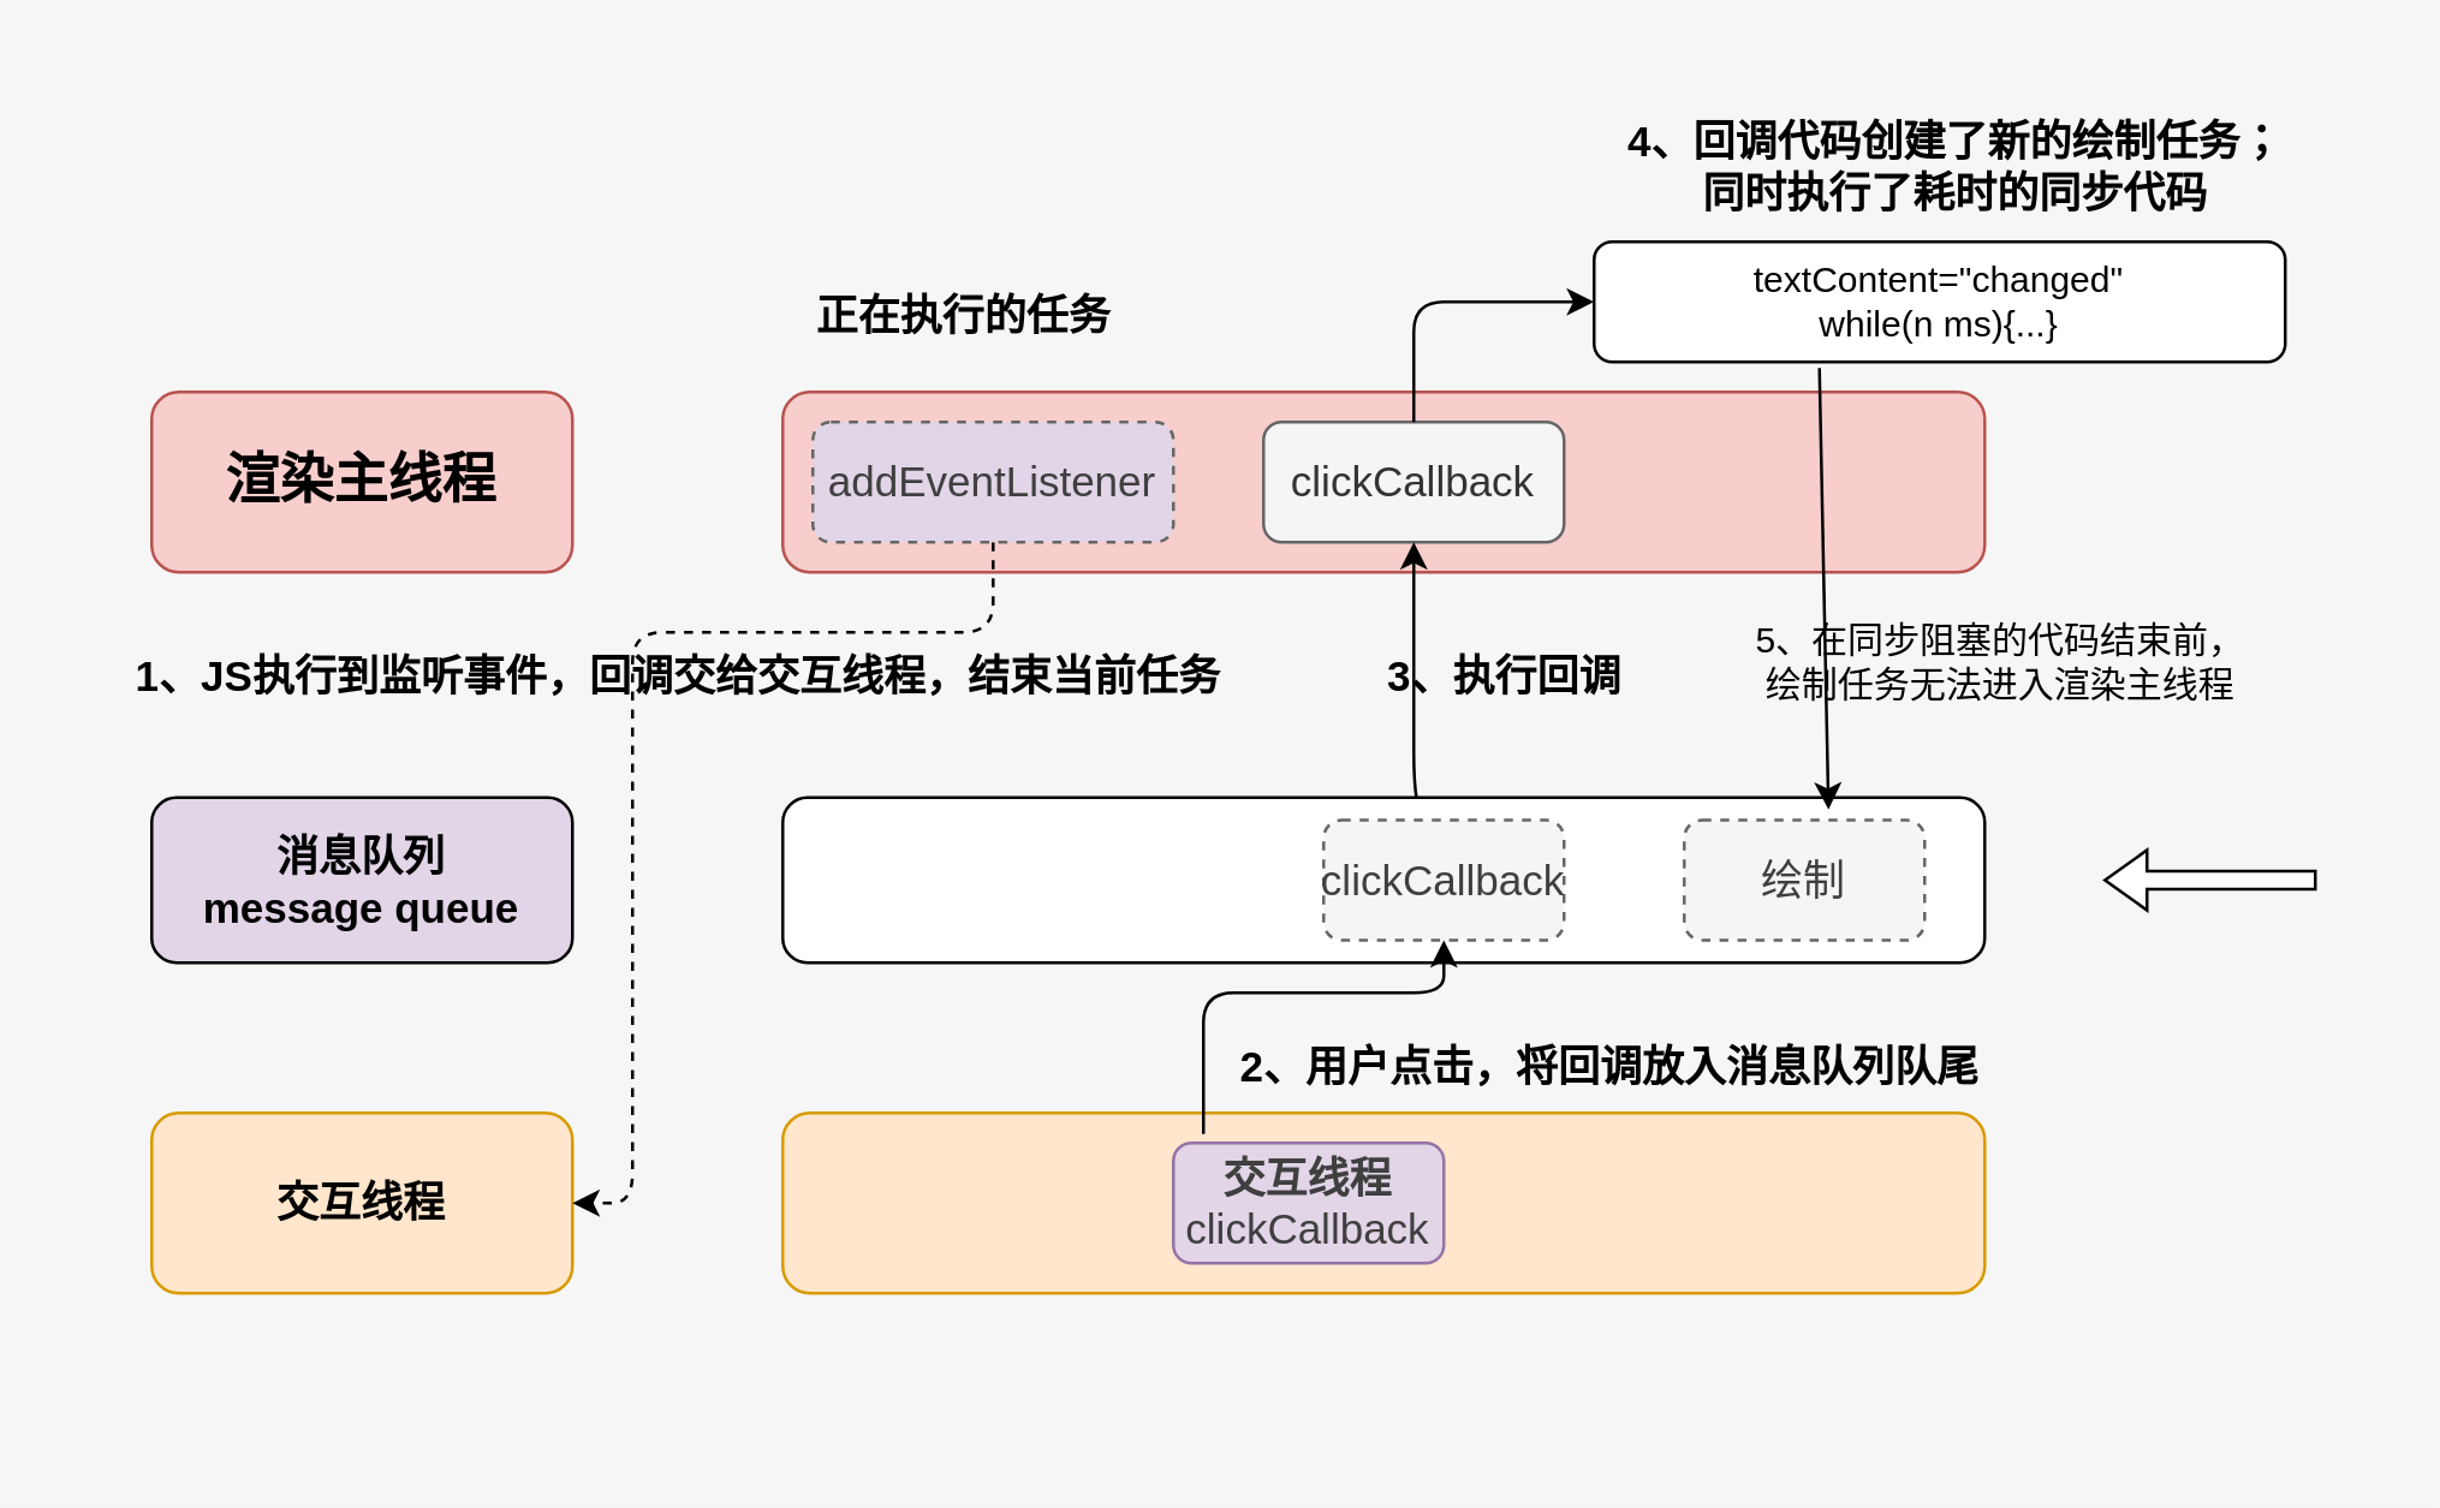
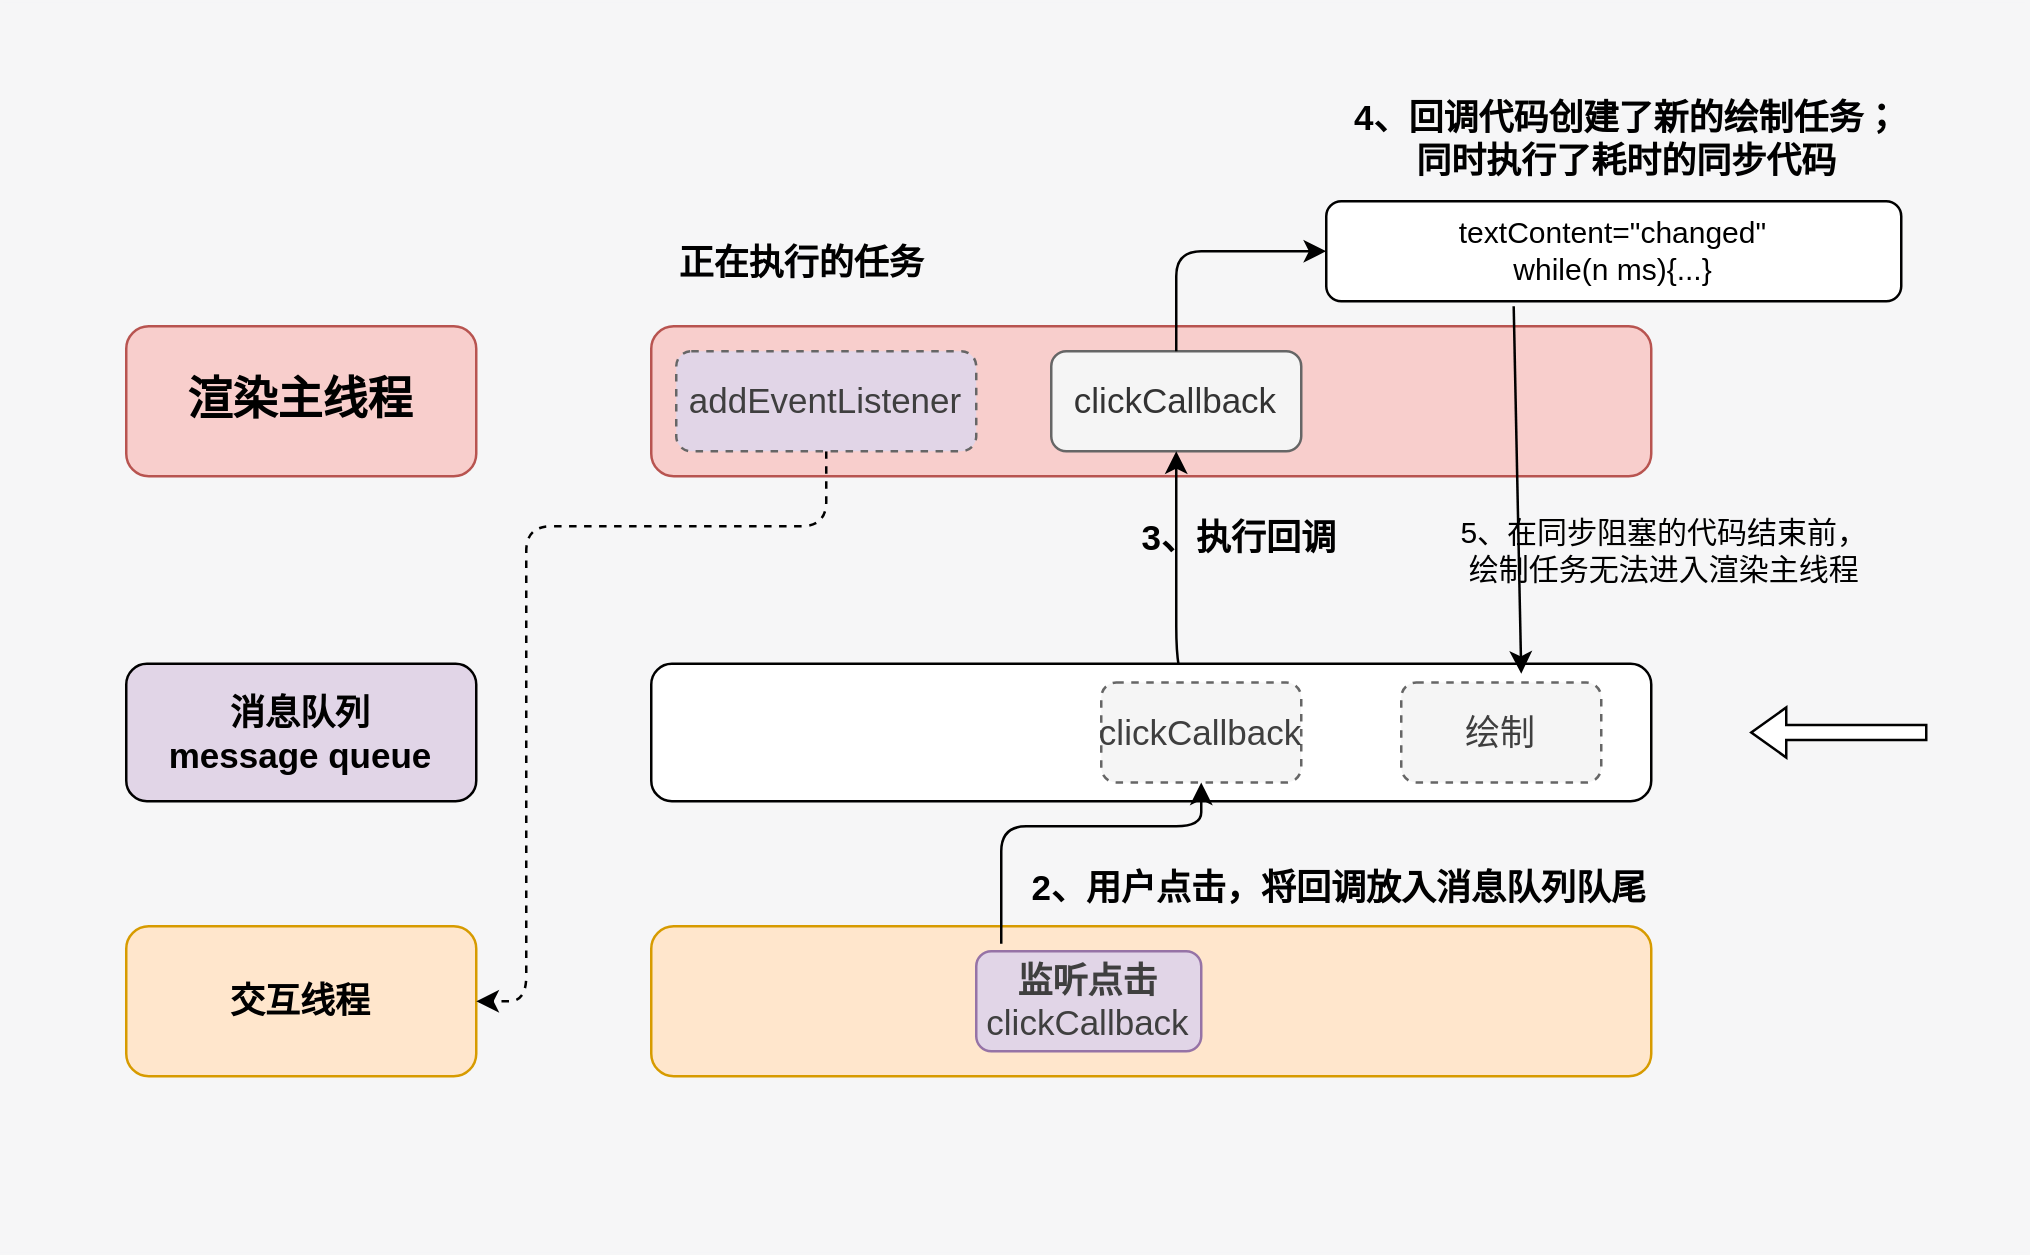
- <mxCell id="16" value="1、JS执行到监听事件，回调交给交互线程，结束当前任务" style="text;html=1;align=center;verticalAlign=middle;resizable=0;points=[];autosize=1;strokeColor=none;fillColor=none;fontStyle=1;fontSize=14;" vertex="1" parent="1"><mxGeometry x="35" y="210" width="380" height="30" as="geometry" /></mxCell>
- <mxCell id="21" value="3、执行回调" style="text;html=1;align=center;verticalAlign=middle;resizable=0;points=[];autosize=1;strokeColor=none;fillColor=none;fontStyle=1;fontSize=14;" vertex="1" parent="1"><mxGeometry x="450" y="210" width="100" height="30" as="geometry" /></mxCell>
+ <mxCell id="21" value="3、执行回调" style="text;html=1;align=center;verticalAlign=middle;resizable=0;points=[];autosize=1;strokeColor=none;fillColor=none;fontStyle=1;fontSize=14;" vertex="1" parent="1"><mxGeometry x="445" y="200" width="100" height="30" as="geometry" /></mxCell>
- <mxCell id="18" value="&lt;b style=&quot;color: rgb(63, 63, 63); font-size: 14px;&quot;&gt;交互线程&lt;/b&gt;&lt;span style=&quot;color: rgb(63, 63, 63); font-size: 14px;&quot;&gt;clickCallback&lt;/span&gt;" style="rounded=1;whiteSpace=wrap;html=1;fillColor=#e1d5e7;strokeColor=#9673a6;" vertex="1" parent="1"><mxGeometry x="390" y="380" width="90" height="40" as="geometry" /></mxCell>
+ <mxCell id="18" value="&lt;b style=&quot;color: rgb(63, 63, 63); font-size: 14px;&quot;&gt;监听点击&lt;/b&gt;&lt;span style=&quot;color: rgb(63, 63, 63); font-size: 14px;&quot;&gt;clickCallback&lt;/span&gt;" style="rounded=1;whiteSpace=wrap;html=1;fillColor=#e1d5e7;strokeColor=#9673a6;" vertex="1" parent="1"><mxGeometry x="390" y="380" width="90" height="40" as="geometry" /></mxCell>
